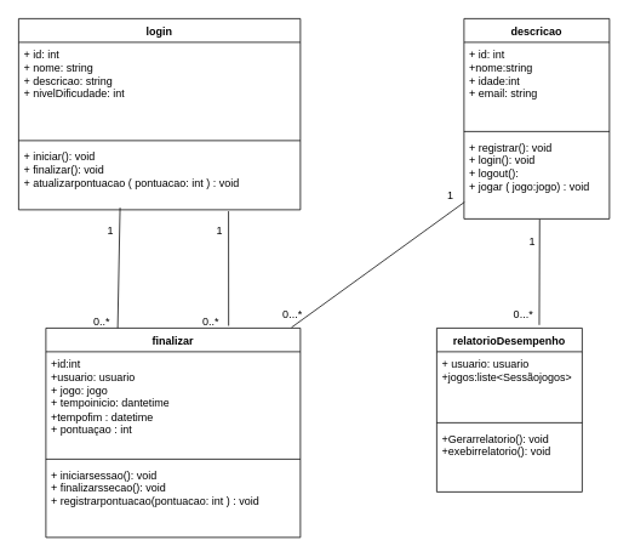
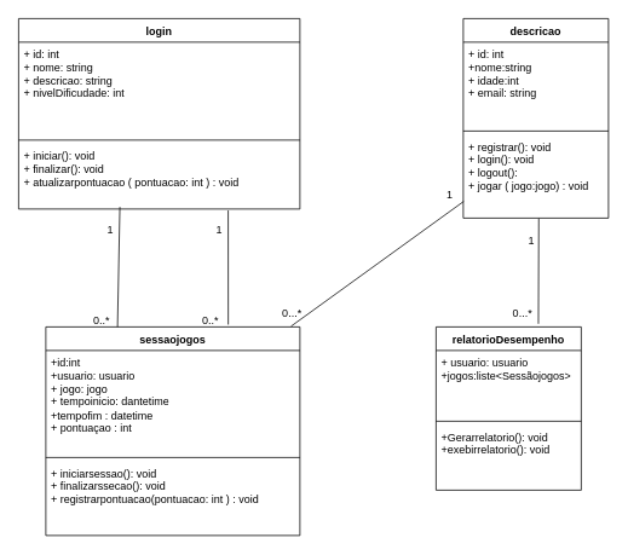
- <mxCell id="10" value="finalizar" style="swimlane;fontStyle=1;align=center;verticalAlign=top;childLayout=stackLayout;horizontal=1;startSize=26;horizontalStack=0;resizeParent=1;resizeParentMax=0;resizeLast=0;collapsible=1;marginBottom=0;whiteSpace=wrap;html=1;" vertex="1" parent="1"><mxGeometry x="50" y="360" width="280" height="230" as="geometry" /></mxCell>
+ <mxCell id="10" value="sessaojogos" style="swimlane;fontStyle=1;align=center;verticalAlign=top;childLayout=stackLayout;horizontal=1;startSize=26;horizontalStack=0;resizeParent=1;resizeParentMax=0;resizeLast=0;collapsible=1;marginBottom=0;whiteSpace=wrap;html=1;" vertex="1" parent="1"><mxGeometry x="50" y="360" width="280" height="230" as="geometry" /></mxCell>
